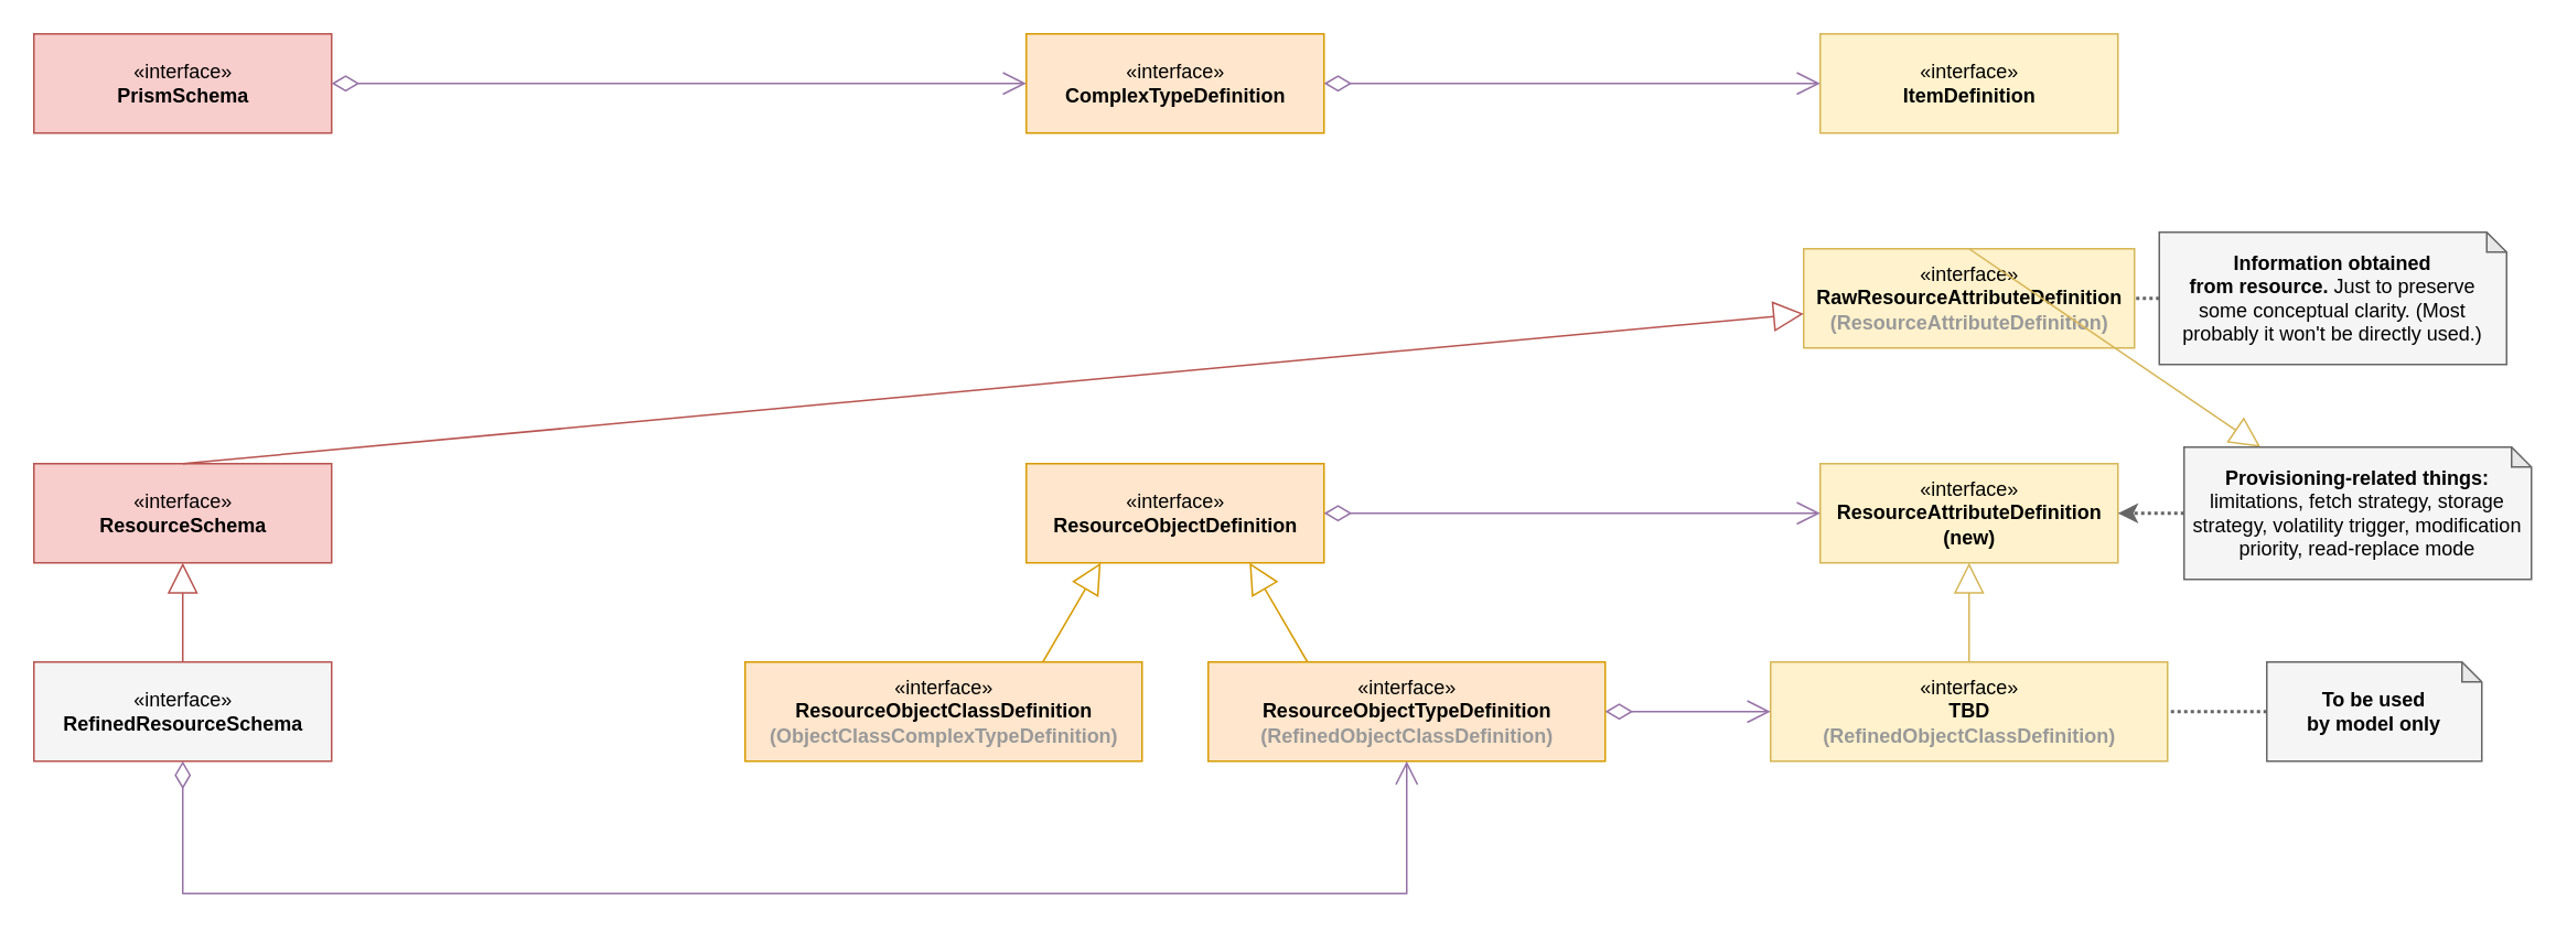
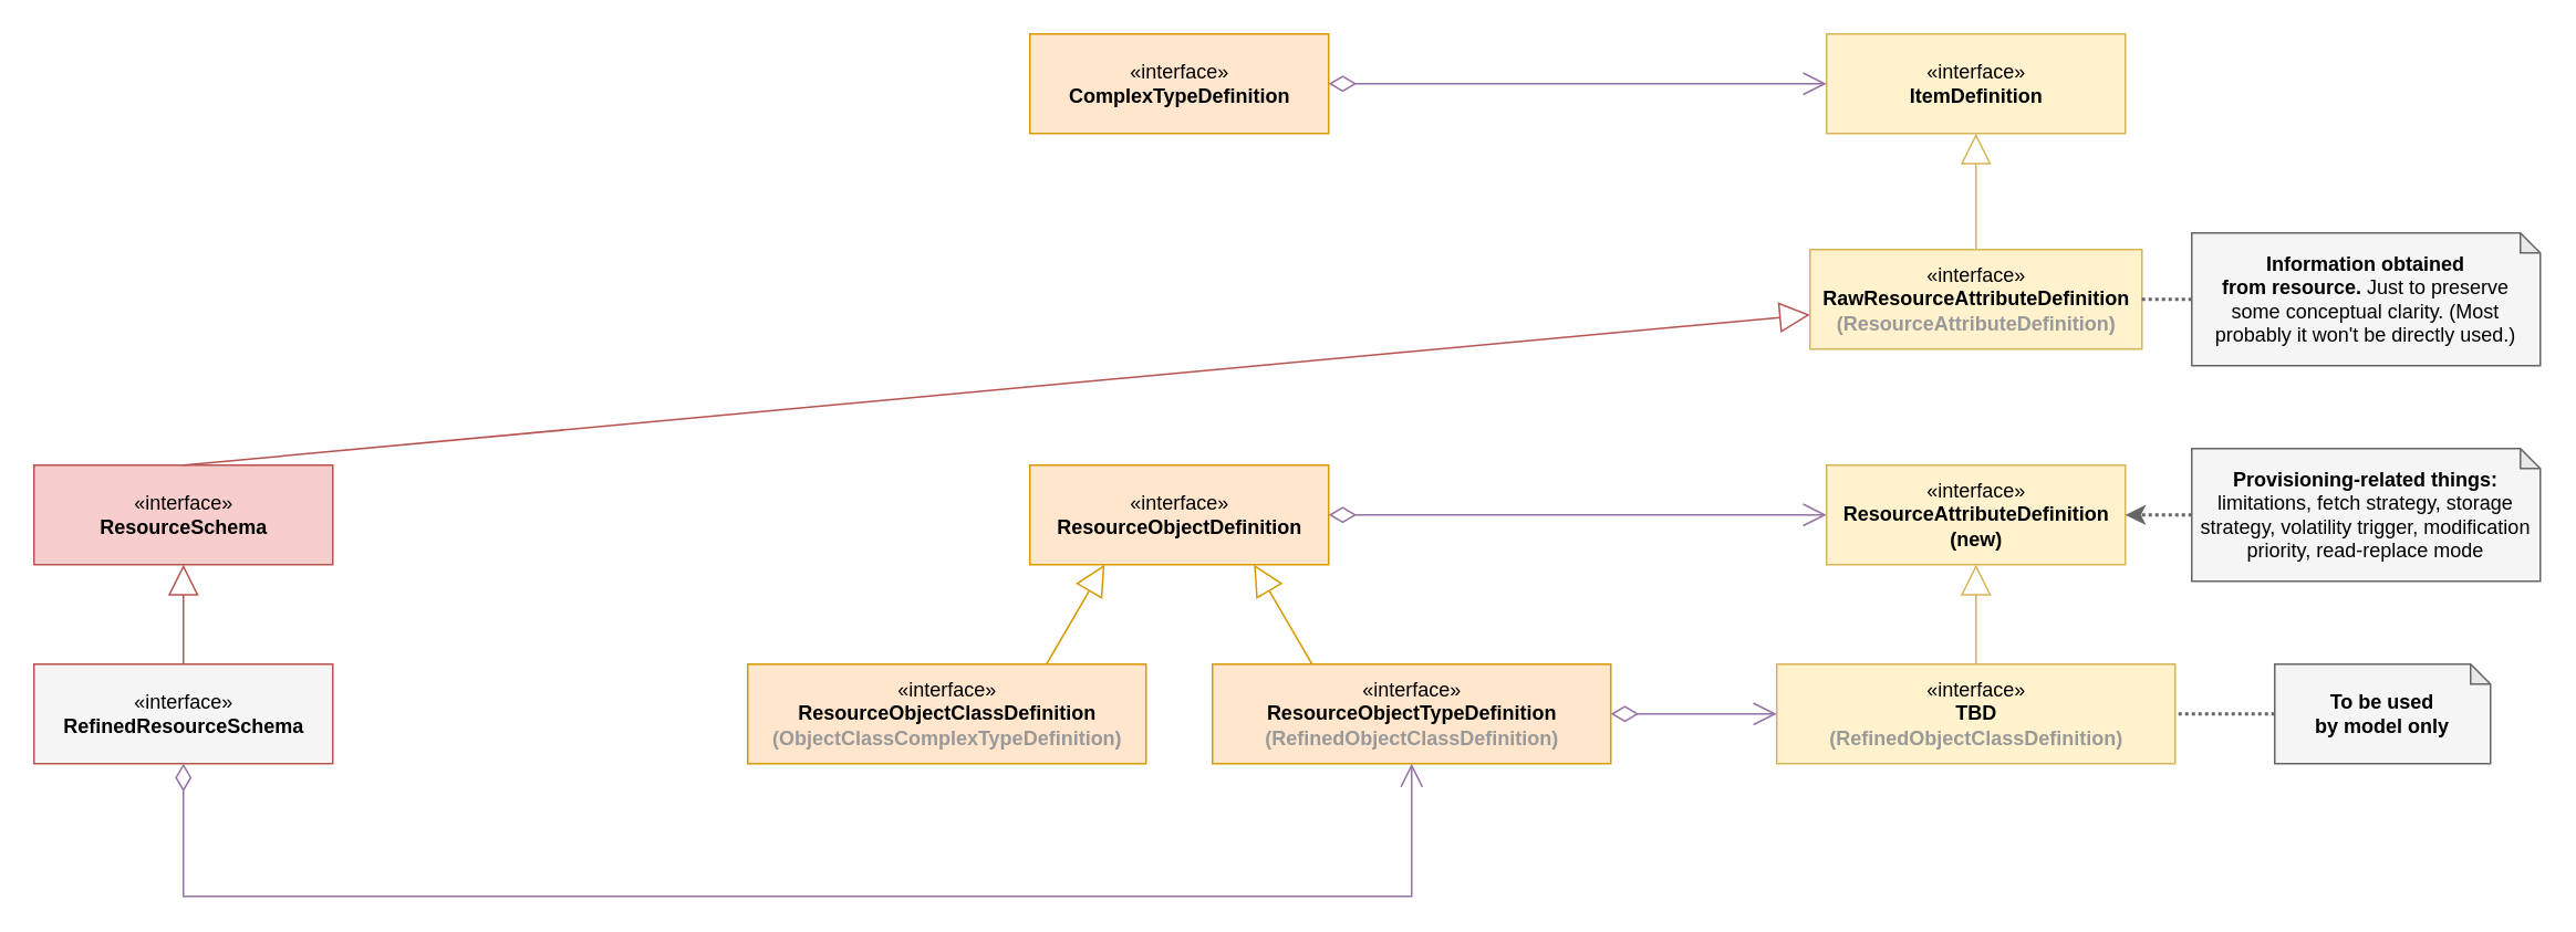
- <mxCell id="23" value="«interface»&lt;br&gt;&lt;b&gt;PrismSchema&lt;/b&gt;" style="html=1;fillColor=#f8cecc;strokeColor=#b85450;" parent="1" vertex="1"><mxGeometry x="20" y="20" width="180" height="60" as="geometry" /></mxCell>
- <mxCell id="26" value="" style="endArrow=open;html=1;endSize=12;startArrow=diamondThin;startSize=14;startFill=0;edgeStyle=orthogonalEdgeStyle;align=left;verticalAlign=bottom;rounded=0;exitX=1;exitY=0.5;exitDx=0;exitDy=0;entryX=0;entryY=0.5;entryDx=0;entryDy=0;fillColor=#e1d5e7;strokeColor=#9673a6;" parent="1" source="23" target="2" edge="1"><mxGeometry x="-1" y="3" relative="1" as="geometry"><mxPoint x="210" y="49.5" as="sourcePoint" /><mxPoint x="510" y="49.5" as="targetPoint" /></mxGeometry></mxCell>
- <mxCell id="21" value="&lt;font color=&quot;#000000&quot;&gt;&lt;b&gt;Information obtained&lt;br&gt;from resource. &lt;/b&gt;Just to preserve&lt;br&gt;some conceptual clarity. (Most probably it won't be directly used.)&lt;/font&gt;" style="shape=note;whiteSpace=wrap;html=1;backgroundOutline=1;darkOpacity=0.05;size=12;fillColor=#f5f5f5;strokeColor=#666666;fontColor=#333333;" parent="1" vertex="1"><mxGeometry x="1305" y="140" width="210" height="80" as="geometry" /></mxCell>
+ <mxCell id="21" value="&lt;font color=&quot;#000000&quot;&gt;&lt;b&gt;Information obtained&lt;br&gt;from resource. &lt;/b&gt;Just to preserve&lt;br&gt;some conceptual clarity. (Most probably it won't be directly used.)&lt;/font&gt;" style="shape=note;whiteSpace=wrap;html=1;backgroundOutline=1;darkOpacity=0.05;size=12;fillColor=#f5f5f5;strokeColor=#666666;fontColor=#333333;" parent="1" vertex="1"><mxGeometry x="1320" y="140" width="210" height="80" as="geometry" /></mxCell>
- <mxCell id="12" value="" style="endArrow=block;endSize=16;endFill=0;html=1;rounded=0;exitX=0.5;exitY=0;exitDx=0;exitDy=0;fillColor=#fff2cc;strokeColor=#d6b656;" parent="1" source="11" target="14" edge="1"><mxGeometry width="160" relative="1" as="geometry"><mxPoint x="720" y="290" as="sourcePoint" /><mxPoint x="720" y="90" as="targetPoint" /></mxGeometry></mxCell>
+ <mxCell id="12" value="" style="endArrow=block;endSize=16;endFill=0;html=1;rounded=0;exitX=0.5;exitY=0;exitDx=0;exitDy=0;entryX=0.5;entryY=1;entryDx=0;entryDy=0;fillColor=#fff2cc;strokeColor=#d6b656;" parent="1" source="11" target="8" edge="1"><mxGeometry width="160" relative="1" as="geometry"><mxPoint x="720" y="290" as="sourcePoint" /><mxPoint x="720" y="90" as="targetPoint" /></mxGeometry></mxCell>
